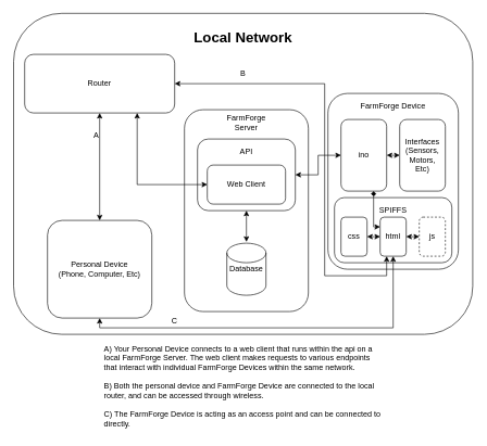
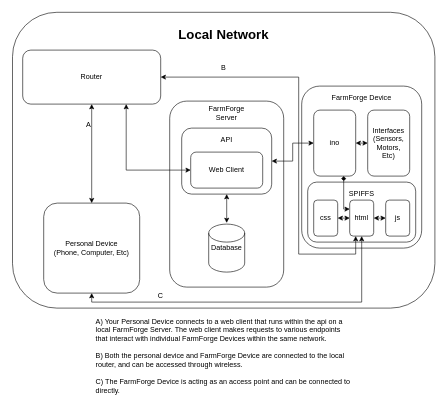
- <mxCell id="13" value="js" style="rounded=1;whiteSpace=wrap;html=1;dashed=1;" parent="1" vertex="1"><mxGeometry x="642" y="333" width="40" height="60" as="geometry" /></mxCell>
+ <mxCell id="13" value="js" style="rounded=1;whiteSpace=wrap;html=1;" parent="1" vertex="1"><mxGeometry x="642" y="333" width="40" height="60" as="geometry" /></mxCell>
